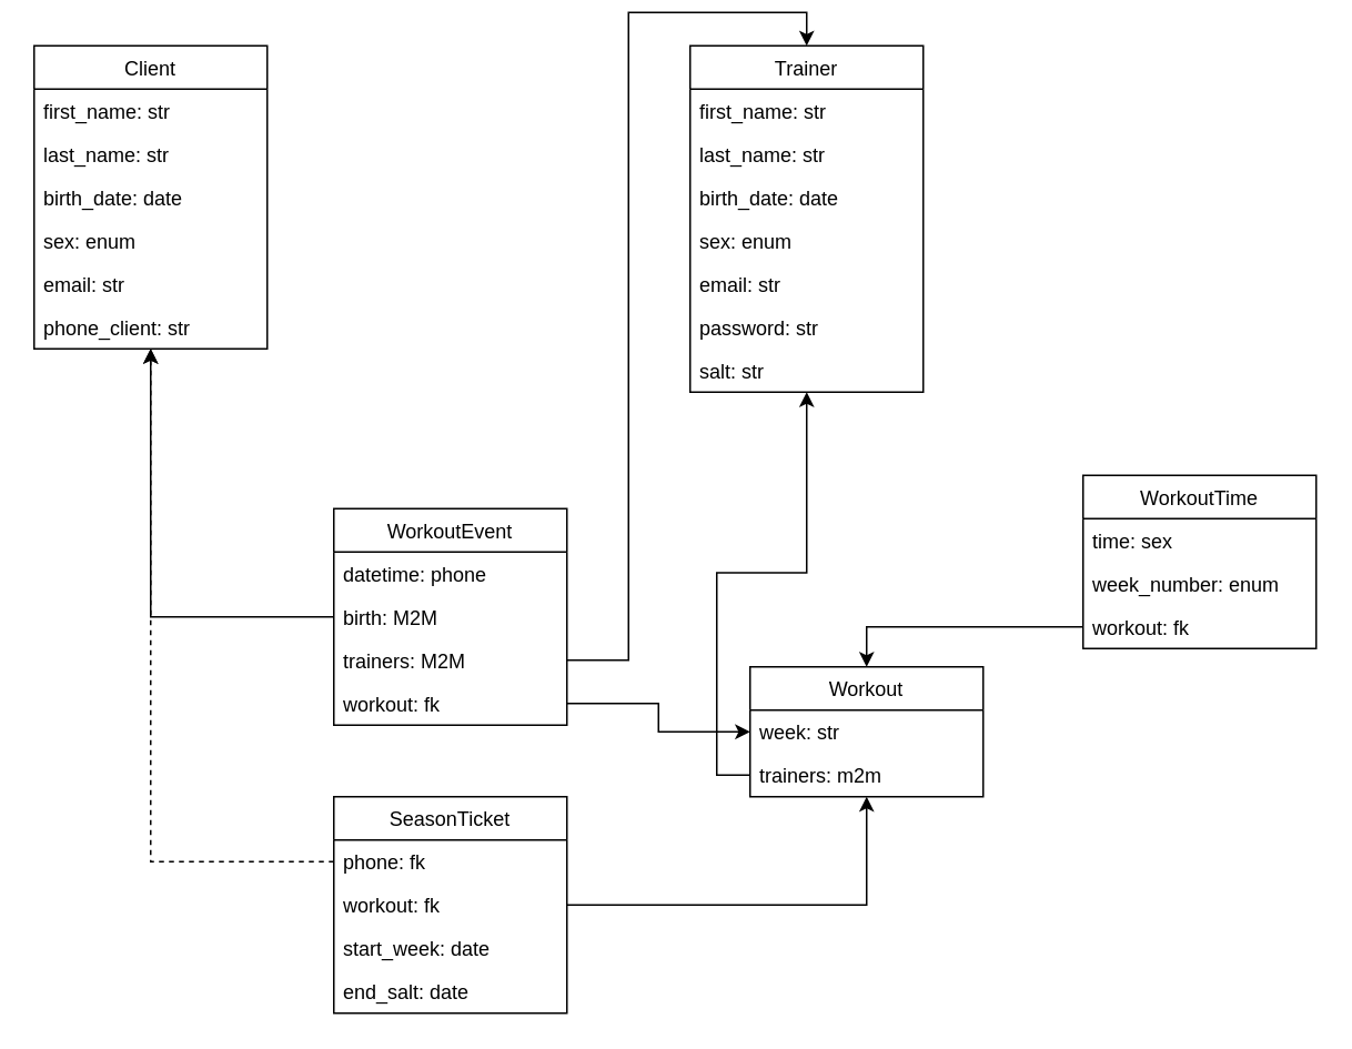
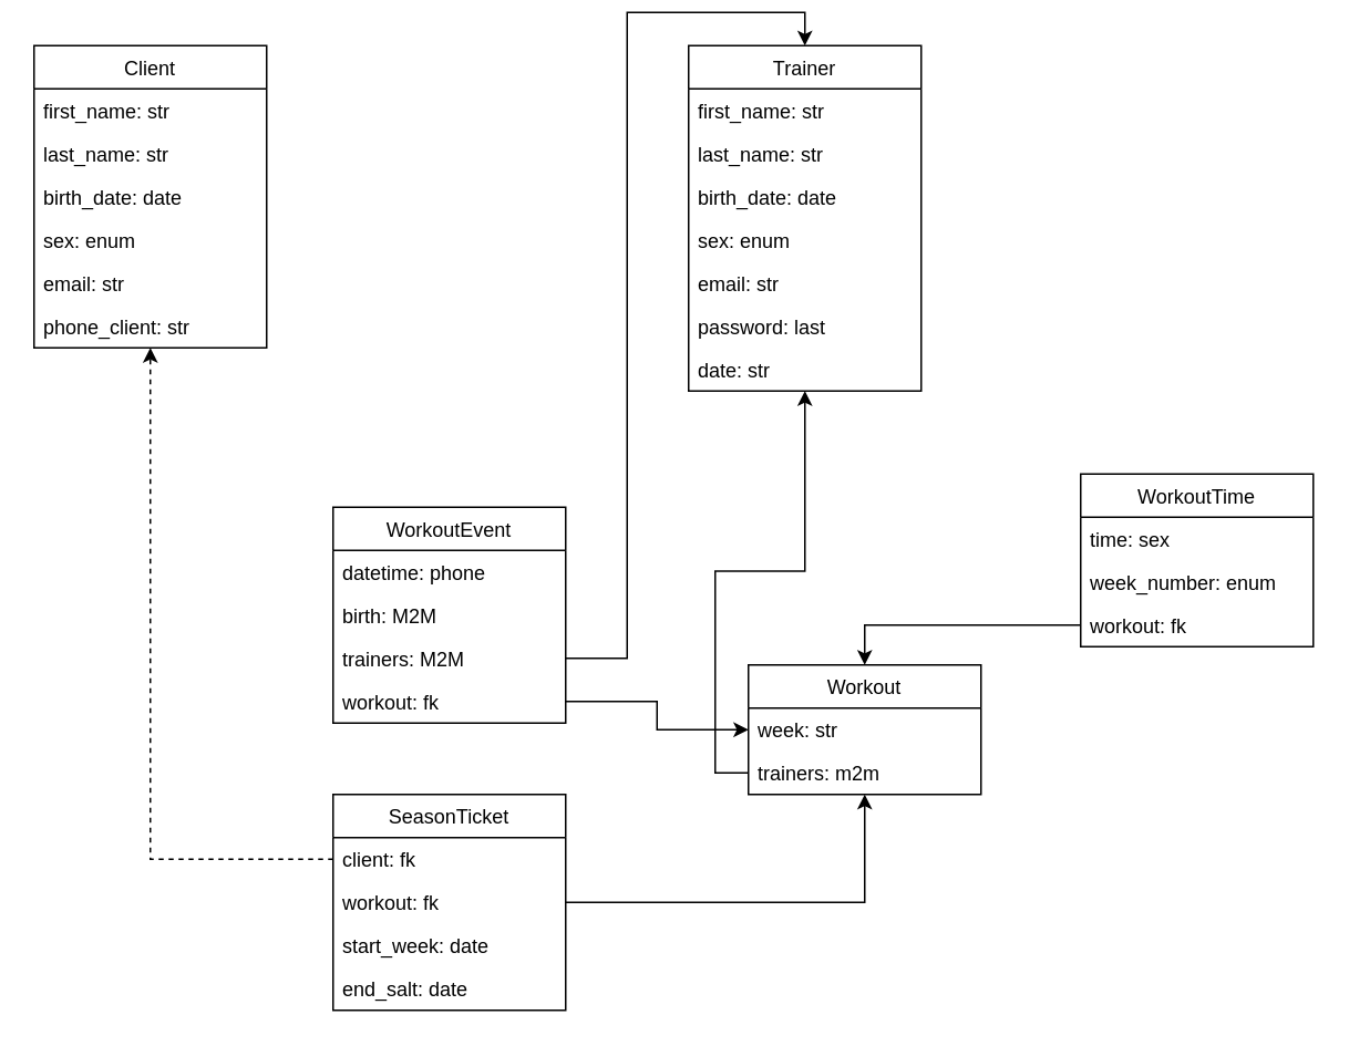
- <mxCell id="8" value="password: str" style="text;strokeColor=none;fillColor=none;align=left;verticalAlign=top;spacingLeft=4;spacingRight=4;overflow=hidden;rotatable=0;points=[[0,0.5],[1,0.5]];portConstraint=eastwest;" vertex="1" parent="2"><mxGeometry y="156" width="140" height="26" as="geometry" /></mxCell>
+ <mxCell id="8" value="password: last" style="text;strokeColor=none;fillColor=none;align=left;verticalAlign=top;spacingLeft=4;spacingRight=4;overflow=hidden;rotatable=0;points=[[0,0.5],[1,0.5]];portConstraint=eastwest;" vertex="1" parent="2"><mxGeometry y="156" width="140" height="26" as="geometry" /></mxCell>
- <mxCell id="9" value="salt: str" style="text;strokeColor=none;fillColor=none;align=left;verticalAlign=top;spacingLeft=4;spacingRight=4;overflow=hidden;rotatable=0;points=[[0,0.5],[1,0.5]];portConstraint=eastwest;" vertex="1" parent="2"><mxGeometry y="182" width="140" height="26" as="geometry" /></mxCell>
+ <mxCell id="9" value="date: str" style="text;strokeColor=none;fillColor=none;align=left;verticalAlign=top;spacingLeft=4;spacingRight=4;overflow=hidden;rotatable=0;points=[[0,0.5],[1,0.5]];portConstraint=eastwest;" vertex="1" parent="2"><mxGeometry y="182" width="140" height="26" as="geometry" /></mxCell>
- <mxCell id="19" style="edgeStyle=orthogonalEdgeStyle;rounded=0;orthogonalLoop=1;jettySize=auto;html=1;" parent="1" source="33" target="24" edge="1"><mxGeometry relative="1" as="geometry" /></mxCell>
- <mxCell id="37" value="phone: fk" style="text;strokeColor=none;fillColor=none;align=left;verticalAlign=top;spacingLeft=4;spacingRight=4;overflow=hidden;rotatable=0;points=[[0,0.5],[1,0.5]];portConstraint=eastwest;" parent="36" vertex="1"><mxGeometry y="26" width="140" height="26" as="geometry" /></mxCell>
+ <mxCell id="37" value="client: fk" style="text;strokeColor=none;fillColor=none;align=left;verticalAlign=top;spacingLeft=4;spacingRight=4;overflow=hidden;rotatable=0;points=[[0,0.5],[1,0.5]];portConstraint=eastwest;" parent="36" vertex="1"><mxGeometry y="26" width="140" height="26" as="geometry" /></mxCell>
